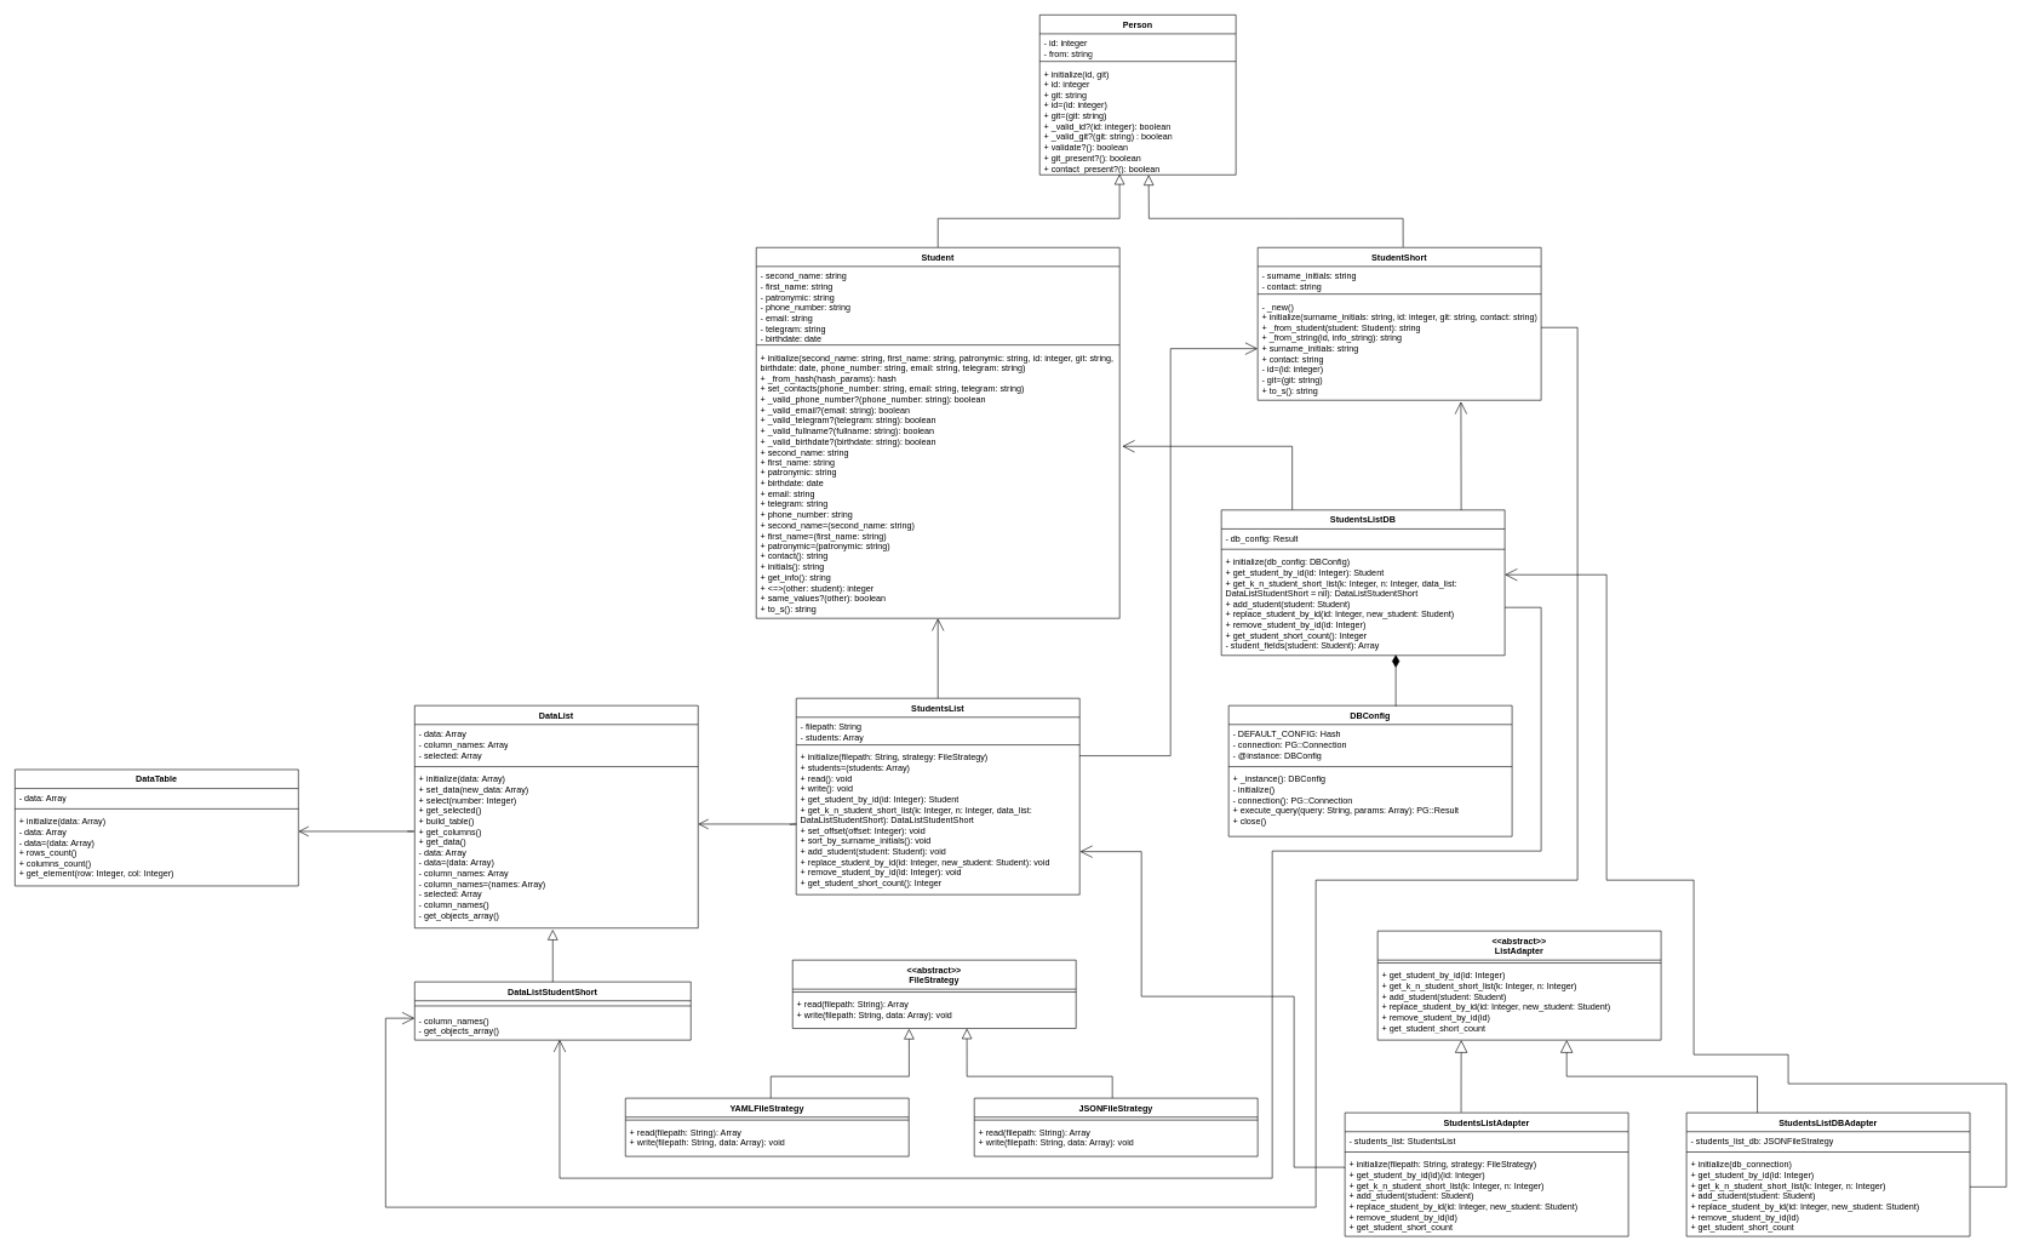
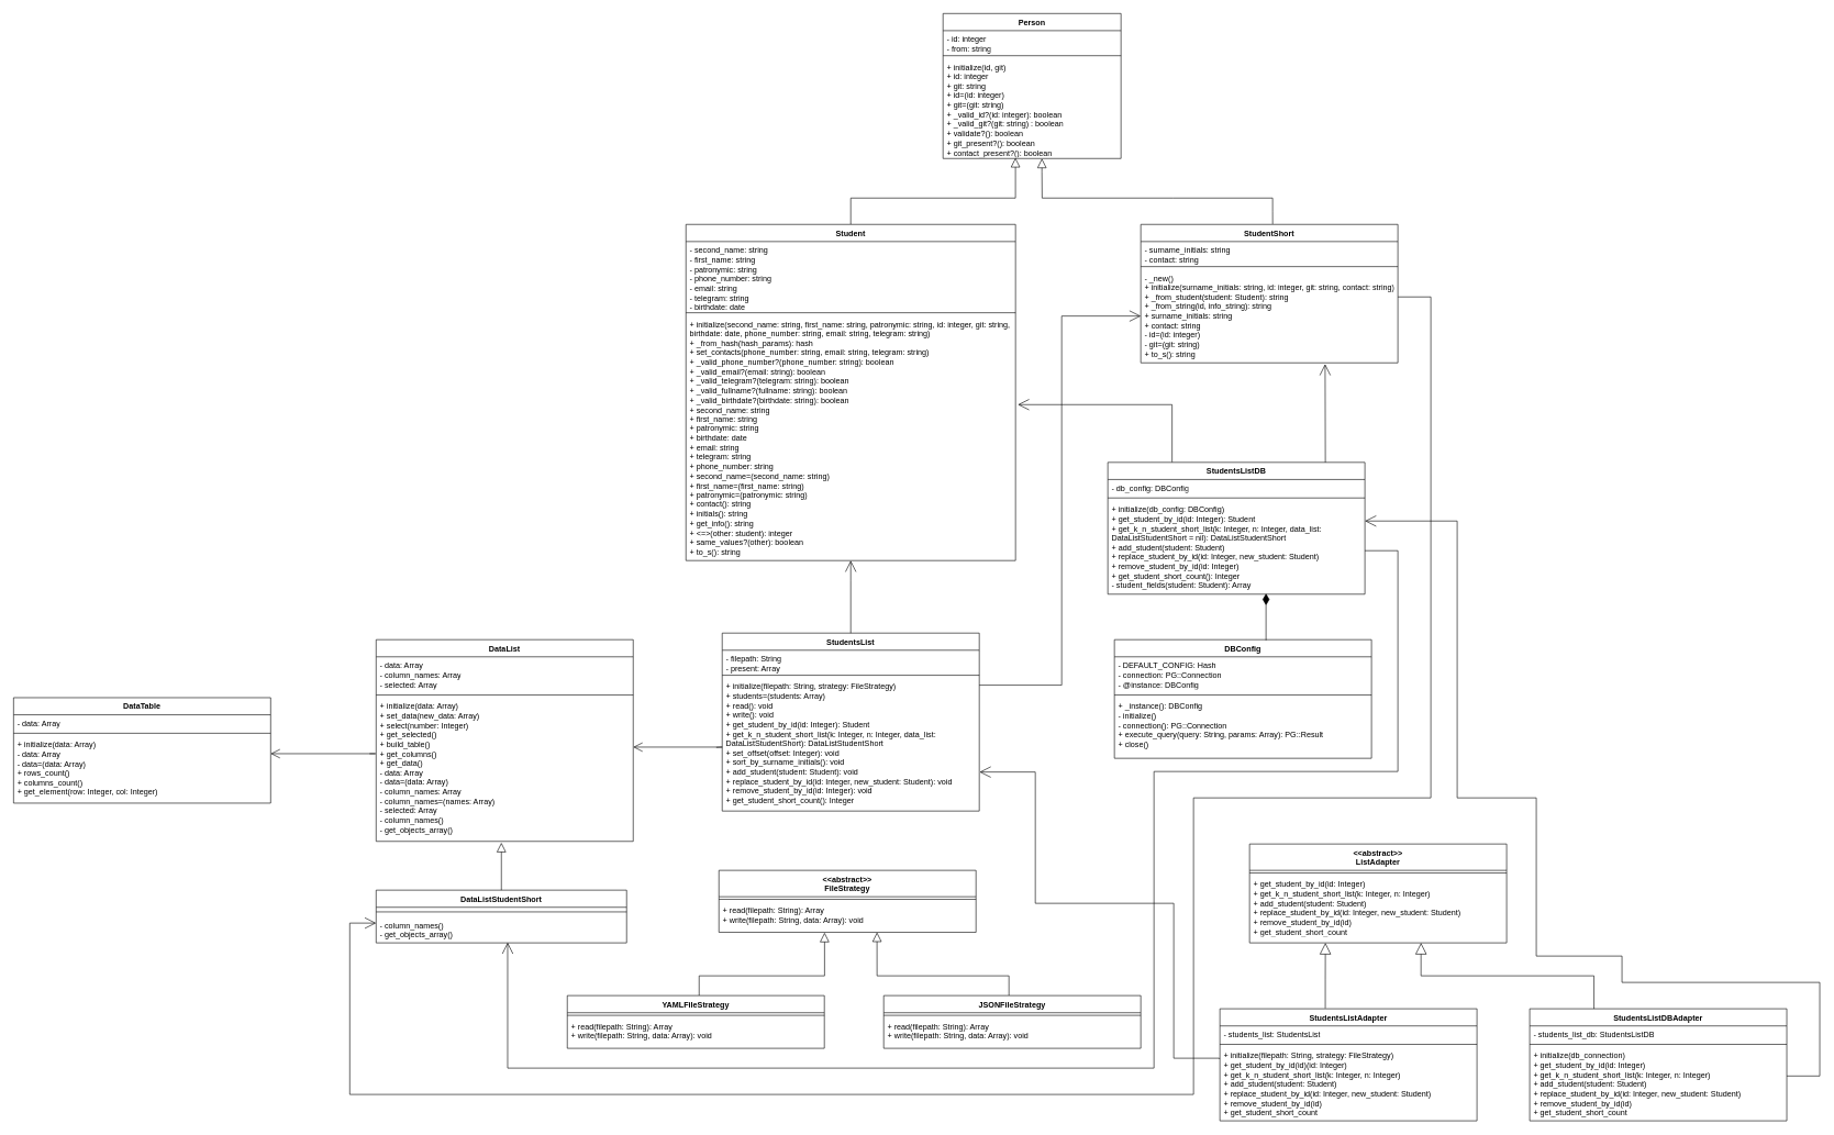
- <mxCell id="49" value="- db_config: Result" style="text;strokeColor=none;fillColor=none;align=left;verticalAlign=top;spacingLeft=4;spacingRight=4;overflow=hidden;rotatable=0;points=[[0,0.5],[1,0.5]];portConstraint=eastwest;whiteSpace=wrap;html=1;" parent="48" vertex="1"><mxGeometry y="26" width="390" height="24" as="geometry" /></mxCell>
+ <mxCell id="49" value="- db_config: DBConfig" style="text;strokeColor=none;fillColor=none;align=left;verticalAlign=top;spacingLeft=4;spacingRight=4;overflow=hidden;rotatable=0;points=[[0,0.5],[1,0.5]];portConstraint=eastwest;whiteSpace=wrap;html=1;" parent="48" vertex="1"><mxGeometry y="26" width="390" height="24" as="geometry" /></mxCell>
- <mxCell id="17" value="- filepath: String&lt;div&gt;- students: Array&lt;/div&gt;" style="text;strokeColor=none;fillColor=none;align=left;verticalAlign=top;spacingLeft=4;spacingRight=4;overflow=hidden;rotatable=0;points=[[0,0.5],[1,0.5]];portConstraint=eastwest;whiteSpace=wrap;html=1;" parent="16" vertex="1"><mxGeometry y="26" width="390" height="34" as="geometry" /></mxCell>
+ <mxCell id="17" value="- filepath: String&lt;div&gt;- present: Array&lt;/div&gt;" style="text;strokeColor=none;fillColor=none;align=left;verticalAlign=top;spacingLeft=4;spacingRight=4;overflow=hidden;rotatable=0;points=[[0,0.5],[1,0.5]];portConstraint=eastwest;whiteSpace=wrap;html=1;" parent="16" vertex="1"><mxGeometry y="26" width="390" height="34" as="geometry" /></mxCell>
- <mxCell id="68" value="- students_list_db: JSONFileStrategy" style="text;strokeColor=none;fillColor=none;align=left;verticalAlign=top;spacingLeft=4;spacingRight=4;overflow=hidden;rotatable=0;points=[[0,0.5],[1,0.5]];portConstraint=eastwest;whiteSpace=wrap;html=1;" parent="67" vertex="1"><mxGeometry y="26" width="390" height="24" as="geometry" /></mxCell>
+ <mxCell id="68" value="- students_list_db: StudentsListDB" style="text;strokeColor=none;fillColor=none;align=left;verticalAlign=top;spacingLeft=4;spacingRight=4;overflow=hidden;rotatable=0;points=[[0,0.5],[1,0.5]];portConstraint=eastwest;whiteSpace=wrap;html=1;" parent="67" vertex="1"><mxGeometry y="26" width="390" height="24" as="geometry" /></mxCell>
